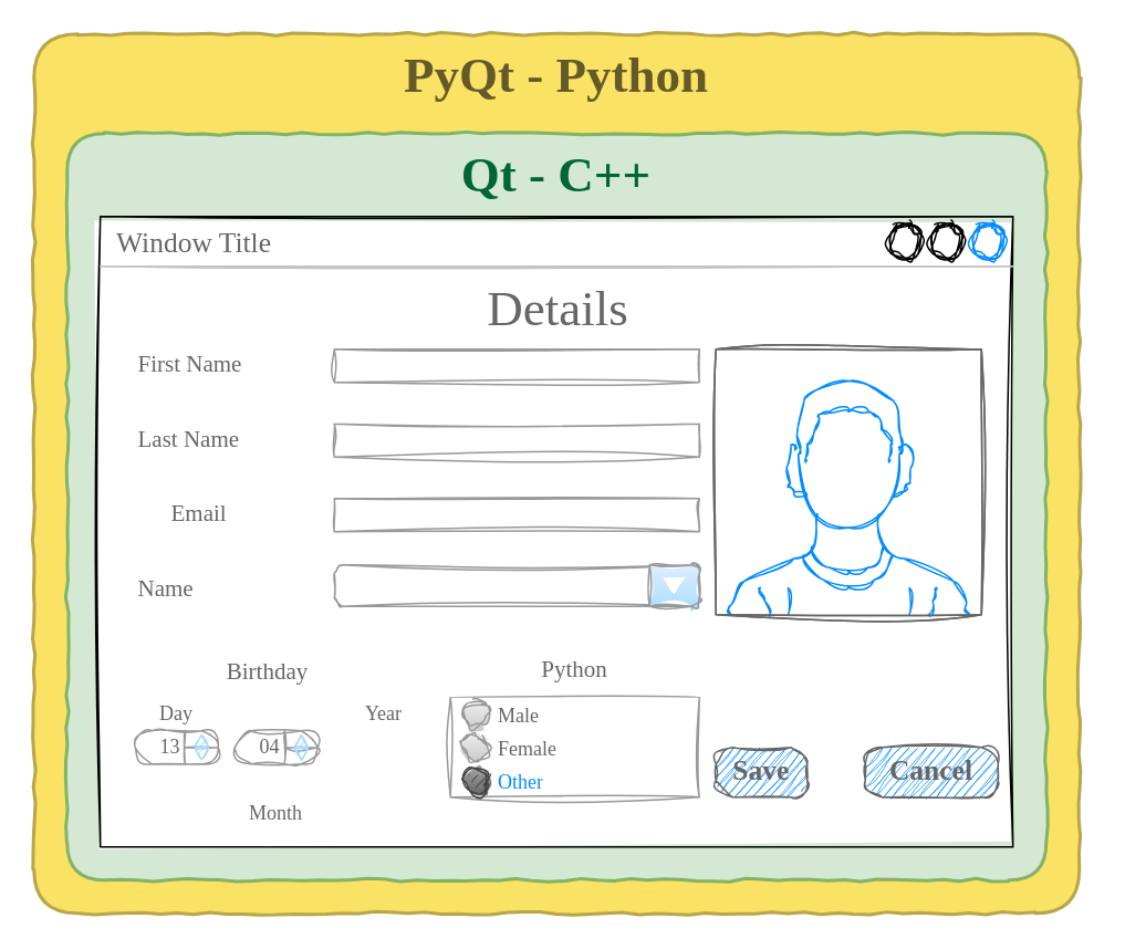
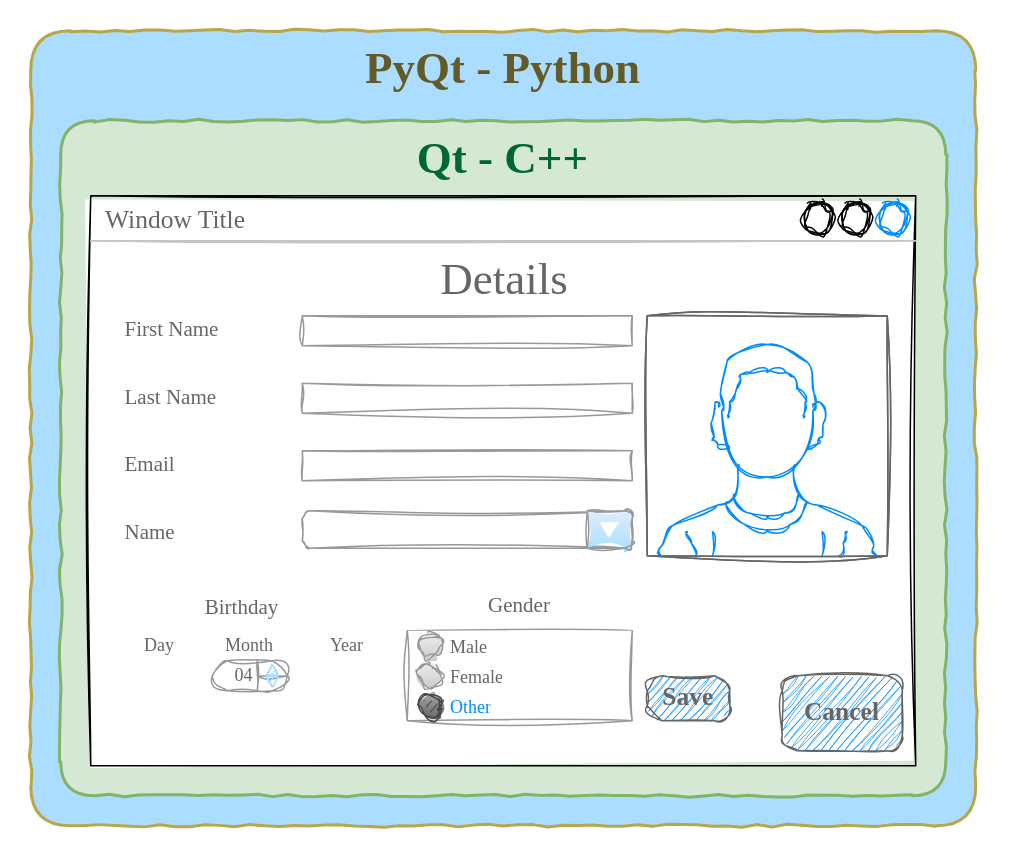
- <mxCell id="2" value="PyQt - Python" style="rounded=1;whiteSpace=wrap;html=1;sketch=1;hachureGap=4;jiggle=2;curveFitting=1;fontFamily=Architects Daughter;fontSource=https%3A%2F%2Ffonts.googleapis.com%2Fcss%3Ffamily%3DArchitects%2BDaughter;verticalAlign=top;textShadow=0;fontSize=30;fontStyle=1;fillColor=#fae264;strokeColor=#B8A649;sketchStyle=comic;strokeWidth=2;fontColor=#635A28;arcSize=5;" vertex="1" parent="1"><mxGeometry x="20" y="20" width="630" height="530" as="geometry" /></mxCell>
+ <mxCell id="2" value="PyQt - Python" style="rounded=1;whiteSpace=wrap;html=1;sketch=1;hachureGap=4;jiggle=2;curveFitting=1;fontFamily=Architects Daughter;fontSource=https%3A%2F%2Ffonts.googleapis.com%2Fcss%3Ffamily%3DArchitects%2BDaughter;verticalAlign=top;textShadow=0;fontSize=30;fontStyle=1;fillColor=#aaddff;strokeColor=#B8A649;sketchStyle=comic;strokeWidth=2;fontColor=#635A28;arcSize=5;" vertex="1" parent="1"><mxGeometry x="20" y="20" width="630" height="530" as="geometry" /></mxCell>
- <mxCell id="27" value="Email" style="text;html=1;align=left;verticalAlign=middle;whiteSpace=wrap;rounded=0;fontFamily=Architects Daughter;fontSource=https%3A%2F%2Ffonts.googleapis.com%2Fcss%3Ffamily%3DArchitects%2BDaughter;fontColor=#666666;fontSize=14;" vertex="1" parent="4"><mxGeometry x="41" y="165" width="90" height="30" as="geometry" /></mxCell>
+ <mxCell id="27" value="Email" style="text;html=1;align=left;verticalAlign=middle;whiteSpace=wrap;rounded=0;fontFamily=Architects Daughter;fontSource=https%3A%2F%2Ffonts.googleapis.com%2Fcss%3Ffamily%3DArchitects%2BDaughter;fontColor=#666666;fontSize=14;" vertex="1" parent="4"><mxGeometry x="21" y="165" width="90" height="30" as="geometry" /></mxCell>
- <mxCell id="23" value="Python" style="text;html=1;align=center;verticalAlign=bottom;whiteSpace=wrap;rounded=0;fontFamily=Architects Daughter;fontSource=https%3A%2F%2Ffonts.googleapis.com%2Fcss%3Ffamily%3DArchitects%2BDaughter;fontColor=#666666;fontSize=14;" vertex="1" parent="14"><mxGeometry width="150" height="25" as="geometry" /></mxCell>
+ <mxCell id="23" value="Gender" style="text;html=1;align=center;verticalAlign=bottom;whiteSpace=wrap;rounded=0;fontFamily=Architects Daughter;fontSource=https%3A%2F%2Ffonts.googleapis.com%2Fcss%3Ffamily%3DArchitects%2BDaughter;fontColor=#666666;fontSize=14;" vertex="1" parent="14"><mxGeometry width="150" height="25" as="geometry" /></mxCell>
- <mxCell id="28" value="&lt;table style=&quot;width: 100%; height: 100%; font-size: 12px;&quot; cellspacing=&quot;0&quot; cellpadding=&quot;0&quot;&gt;&lt;tbody style=&quot;font-size: 12px;&quot;&gt;&lt;tr style=&quot;font-size: 12px;&quot;&gt;&lt;td style=&quot;width: 85%; font-size: 12px;&quot;&gt;13&lt;/td&gt;&lt;td style=&quot;width: 15%; font-size: 12px;&quot;&gt;&lt;/td&gt;&lt;/tr&gt;&lt;/tbody&gt;&lt;/table&gt;" style="strokeWidth=1;shadow=0;dashed=0;align=center;html=1;shape=mxgraph.mockup.forms.spinner;strokeColor=#999999;spinLayout=right;spinStyle=normal;adjStyle=triangle;fillColor=#aaddff;fontSize=12;fontColor=#666666;mainText=;html=1;overflow=fill;sketch=1;hachureGap=4;jiggle=2;curveFitting=1;fontFamily=Architects Daughter;fontSource=https%3A%2F%2Ffonts.googleapis.com%2Fcss%3Ffamily%3DArchitects%2BDaughter;" vertex="1" parent="4"><mxGeometry x="21" y="310" width="50" height="20" as="geometry" /></mxCell>
- <mxCell id="7" value="Cancel" style="strokeWidth=1;shadow=0;dashed=0;align=center;html=1;shape=mxgraph.mockup.buttons.button;strokeColor=#666666;fontColor=#666666;mainText=;buttonStyle=round;fontSize=17;fontStyle=1;fillColor=#008cff;whiteSpace=wrap;sketch=1;hachureGap=4;jiggle=2;curveFitting=1;fontFamily=Architects Daughter;fontSource=https%3A%2F%2Ffonts.googleapis.com%2Fcss%3Ffamily%3DArchitects%2BDaughter;" vertex="1" parent="4"><mxGeometry x="461" y="320" width="80" height="30" as="geometry" /></mxCell>
+ <mxCell id="7" value="Cancel" style="strokeWidth=1;shadow=0;dashed=0;align=center;html=1;shape=mxgraph.mockup.buttons.button;strokeColor=#666666;fontColor=#666666;mainText=;buttonStyle=round;fontSize=17;fontStyle=1;fillColor=#008cff;whiteSpace=wrap;sketch=1;hachureGap=4;jiggle=2;curveFitting=1;fontFamily=Architects Daughter;fontSource=https%3A%2F%2Ffonts.googleapis.com%2Fcss%3Ffamily%3DArchitects%2BDaughter;" vertex="1" parent="4"><mxGeometry x="461" y="320" width="80" height="50" as="geometry" /></mxCell>
- <mxCell id="31" value="Month" style="text;html=1;align=center;verticalAlign=middle;whiteSpace=wrap;rounded=0;fontFamily=Architects Daughter;fontSource=https%3A%2F%2Ffonts.googleapis.com%2Fcss%3Ffamily%3DArchitects%2BDaughter;fontColor=#666666;fontSize=12;" vertex="1" parent="4"><mxGeometry x="81" y="350" width="50" height="20" as="geometry" /></mxCell>
+ <mxCell id="31" value="Month" style="text;html=1;align=center;verticalAlign=middle;whiteSpace=wrap;rounded=0;fontFamily=Architects Daughter;fontSource=https%3A%2F%2Ffonts.googleapis.com%2Fcss%3Ffamily%3DArchitects%2BDaughter;fontColor=#666666;fontSize=12;" vertex="1" parent="4"><mxGeometry x="81" y="290" width="50" height="20" as="geometry" /></mxCell>
